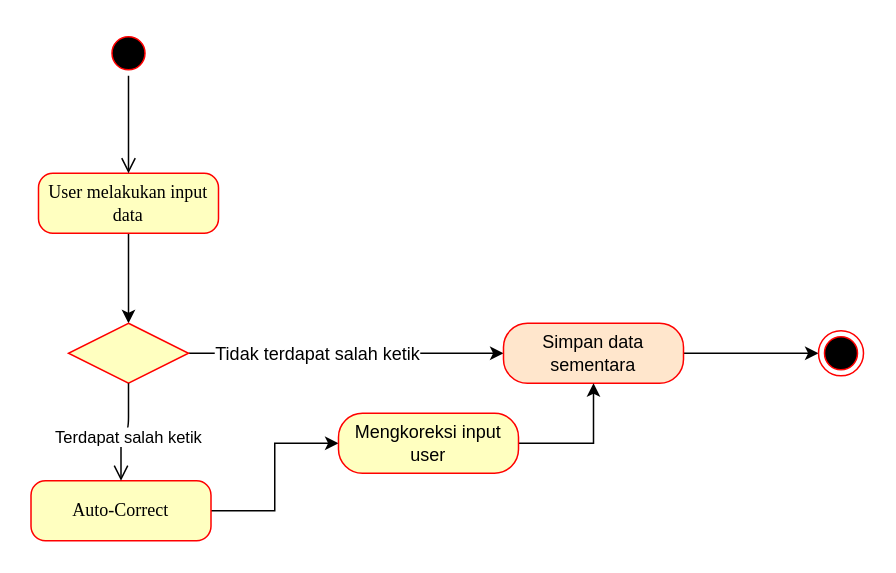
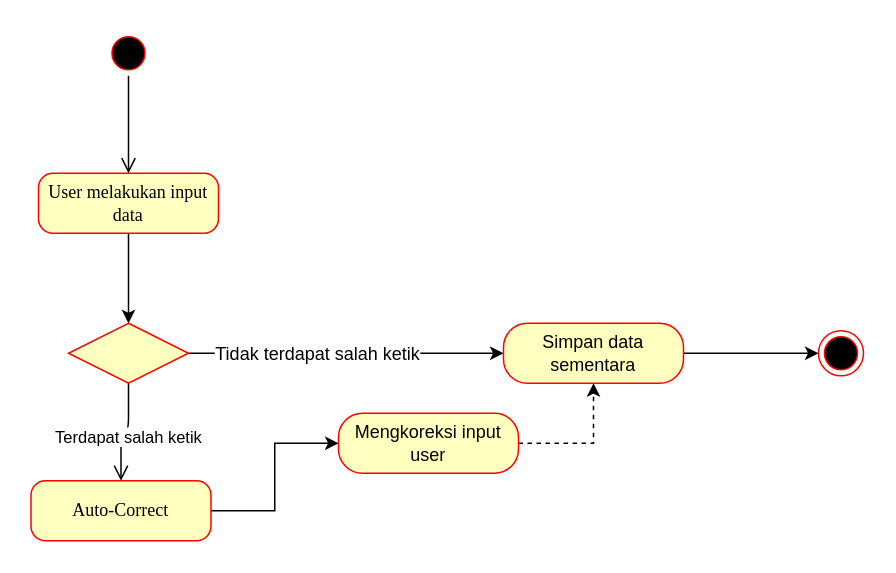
- <mxCell id="13" value="Simpan data sementara" style="rounded=1;whiteSpace=wrap;html=1;arcSize=40;fontColor=#000000;fillColor=#ffe6cc;strokeColor=#ff0000;" vertex="1" parent="1"><mxGeometry x="335" y="215" width="120" height="40" as="geometry" /></mxCell>
+ <mxCell id="13" value="Simpan data sementara" style="rounded=1;whiteSpace=wrap;html=1;arcSize=40;fontColor=#000000;fillColor=#ffffc0;strokeColor=#ff0000;" vertex="1" parent="1"><mxGeometry x="335" y="215" width="120" height="40" as="geometry" /></mxCell>
- <mxCell id="15" style="edgeStyle=orthogonalEdgeStyle;rounded=0;orthogonalLoop=1;jettySize=auto;html=1;exitX=1;exitY=0.5;exitDx=0;exitDy=0;entryX=0.5;entryY=1;entryDx=0;entryDy=0;endArrow=classic;endFill=1;" edge="1" parent="1" source="16" target="13"><mxGeometry relative="1" as="geometry" /></mxCell>
+ <mxCell id="15" style="edgeStyle=orthogonalEdgeStyle;rounded=0;orthogonalLoop=1;jettySize=auto;html=1;exitX=1;exitY=0.5;exitDx=0;exitDy=0;entryX=0.5;entryY=1;entryDx=0;entryDy=0;endArrow=classic;endFill=1;dashed=1;" edge="1" parent="1" source="16" target="13"><mxGeometry relative="1" as="geometry" /></mxCell>
